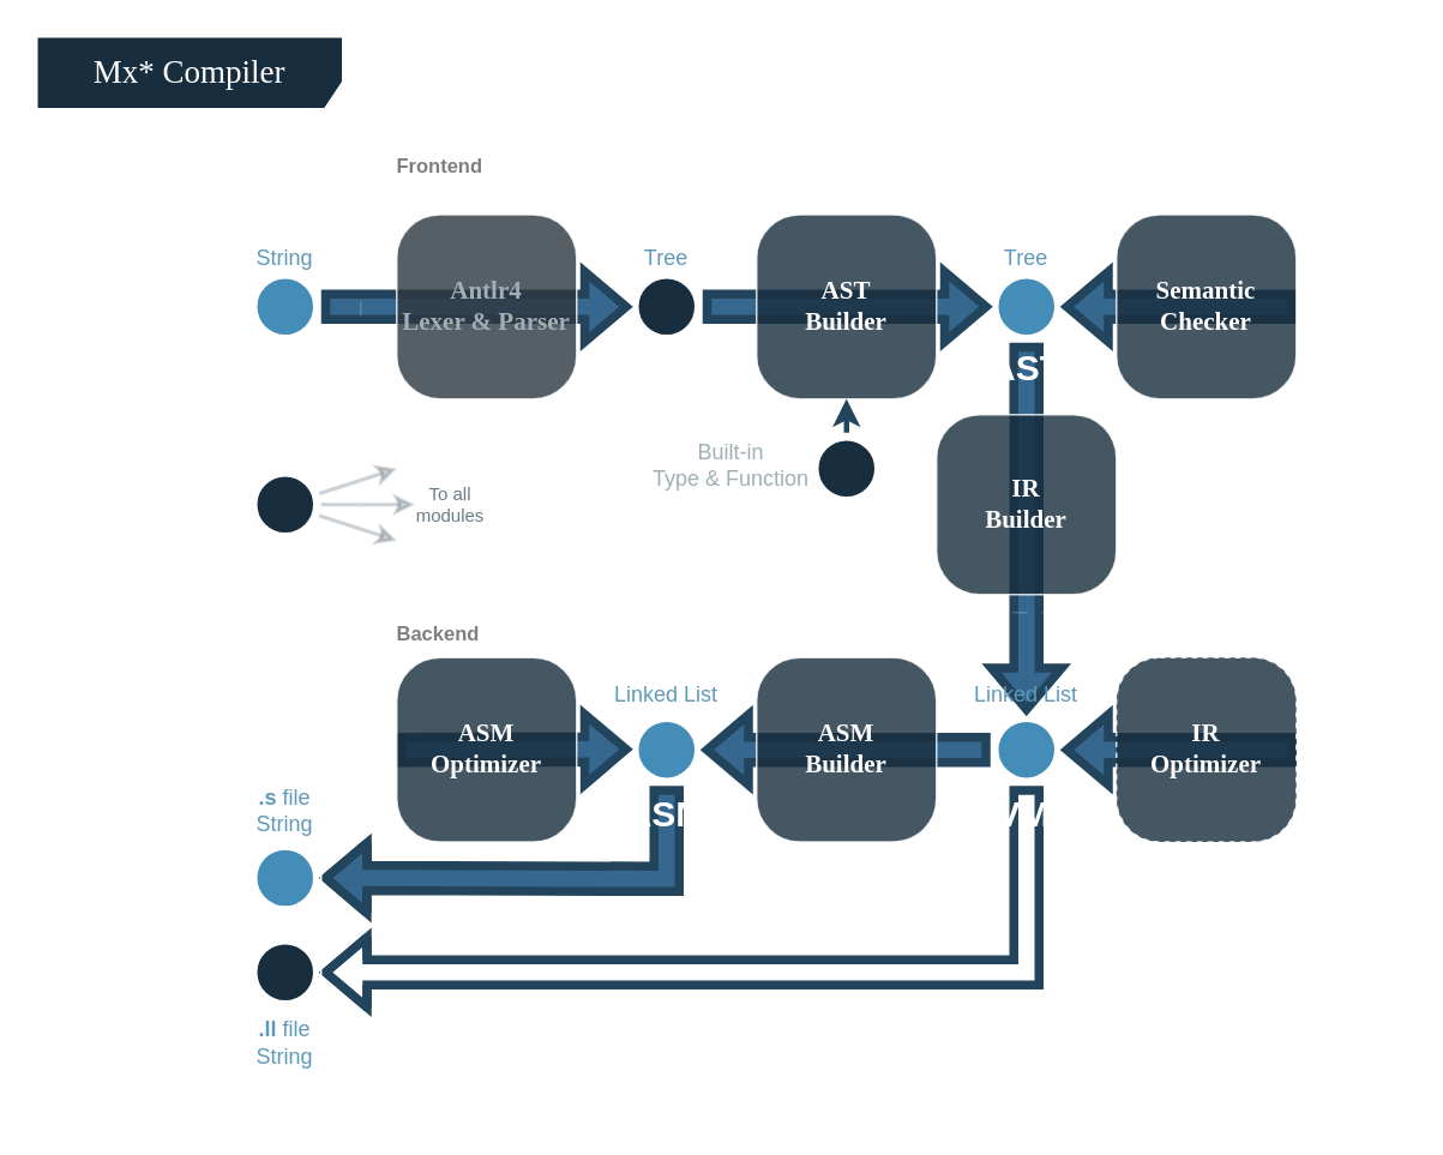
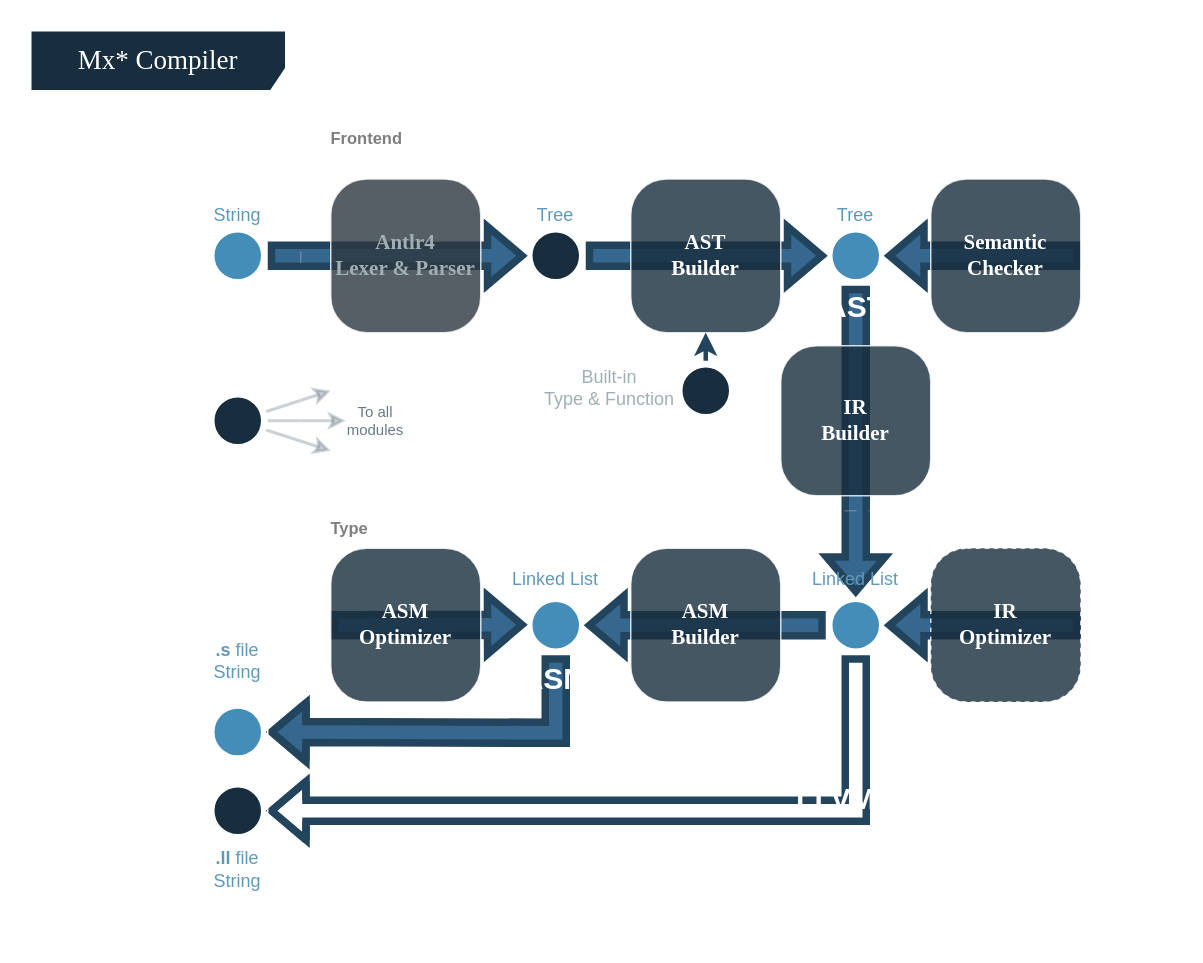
- <mxCell id="3" value="&amp;nbsp; &amp;nbsp; &amp;nbsp; Backend" style="swimlane;strokeColor=#FFFFFF;fontFamily=Helvetica;fontSize=11;fontColor=default;fillColor=none;dashed=1;dashPattern=8 8;opacity=20;rounded=1;arcSize=28;swimlaneLine=0;textOpacity=50;container=0;align=left;verticalAlign=middle;html=1;whiteSpace=wrap;movable=1;resizable=1;rotatable=1;deletable=1;editable=1;locked=0;connectable=1;" vertex="1" parent="1"><mxGeometry x="200" y="340" width="540" height="220" as="geometry"><mxRectangle x="210" y="325" width="90" height="30" as="alternateBounds" /></mxGeometry></mxCell>
+ <mxCell id="3" value="&amp;nbsp; &amp;nbsp; &amp;nbsp; Type" style="swimlane;strokeColor=#FFFFFF;fontFamily=Helvetica;fontSize=11;fontColor=default;fillColor=none;dashed=1;dashPattern=8 8;opacity=20;rounded=1;arcSize=28;swimlaneLine=0;textOpacity=50;container=0;align=left;verticalAlign=middle;html=1;whiteSpace=wrap;movable=1;resizable=1;rotatable=1;deletable=1;editable=1;locked=0;connectable=1;" vertex="1" parent="1"><mxGeometry x="200" y="340" width="540" height="220" as="geometry"><mxRectangle x="210" y="325" width="90" height="30" as="alternateBounds" /></mxGeometry></mxCell>
- <mxCell id="47" value="&lt;b&gt;.s&lt;/b&gt; file&lt;br&gt;String" style="text;html=1;strokeColor=none;fillColor=none;align=center;verticalAlign=middle;whiteSpace=wrap;rounded=0;fontColor=#5F99BA;" vertex="1" parent="1"><mxGeometry x="128" y="434.5" width="60" height="30" as="geometry" /></mxCell>
+ <mxCell id="47" value="&lt;b&gt;.s&lt;/b&gt; file&lt;br&gt;String" style="text;html=1;strokeColor=none;fillColor=none;align=center;verticalAlign=middle;whiteSpace=wrap;rounded=0;fontColor=#5F99BA;" vertex="1" parent="1"><mxGeometry x="128" y="424.5" width="60" height="30" as="geometry" /></mxCell>
- <mxCell id="51" value="LLVM IR" style="text;html=1;strokeColor=none;fillColor=none;align=center;verticalAlign=middle;whiteSpace=wrap;rounded=0;fontColor=#FFFFFF;fontStyle=1;fontSize=20;shadow=1;" vertex="1" parent="1"><mxGeometry x="520" y="436.25" width="100" height="30" as="geometry" /></mxCell>
+ <mxCell id="51" value="LLVM IR" style="text;html=1;strokeColor=none;fillColor=none;align=center;verticalAlign=middle;whiteSpace=wrap;rounded=0;fontColor=#FFFFFF;fontStyle=1;fontSize=20;shadow=1;" vertex="1" parent="1"><mxGeometry x="520" y="516.25" width="100" height="30" as="geometry" /></mxCell>
